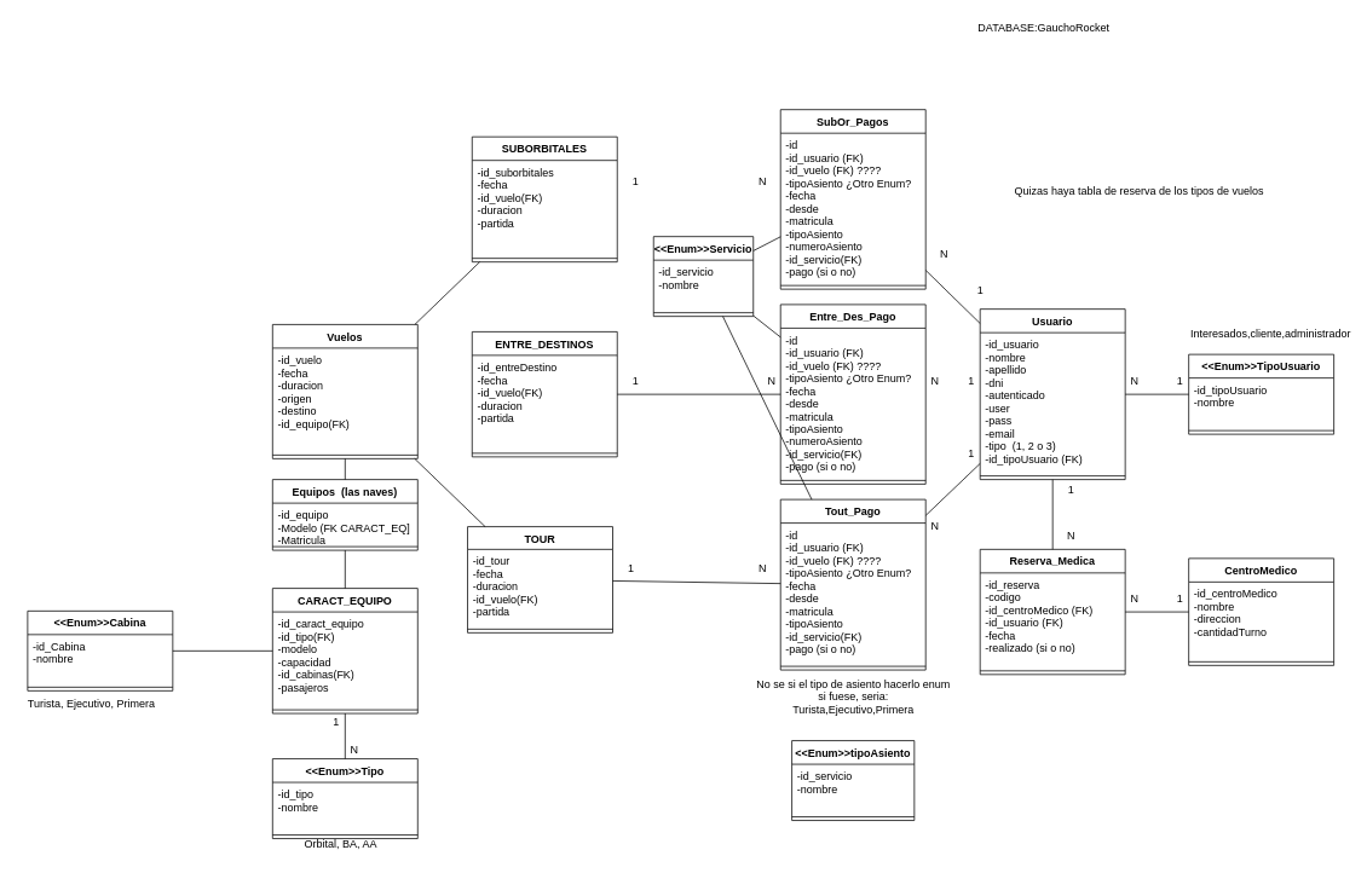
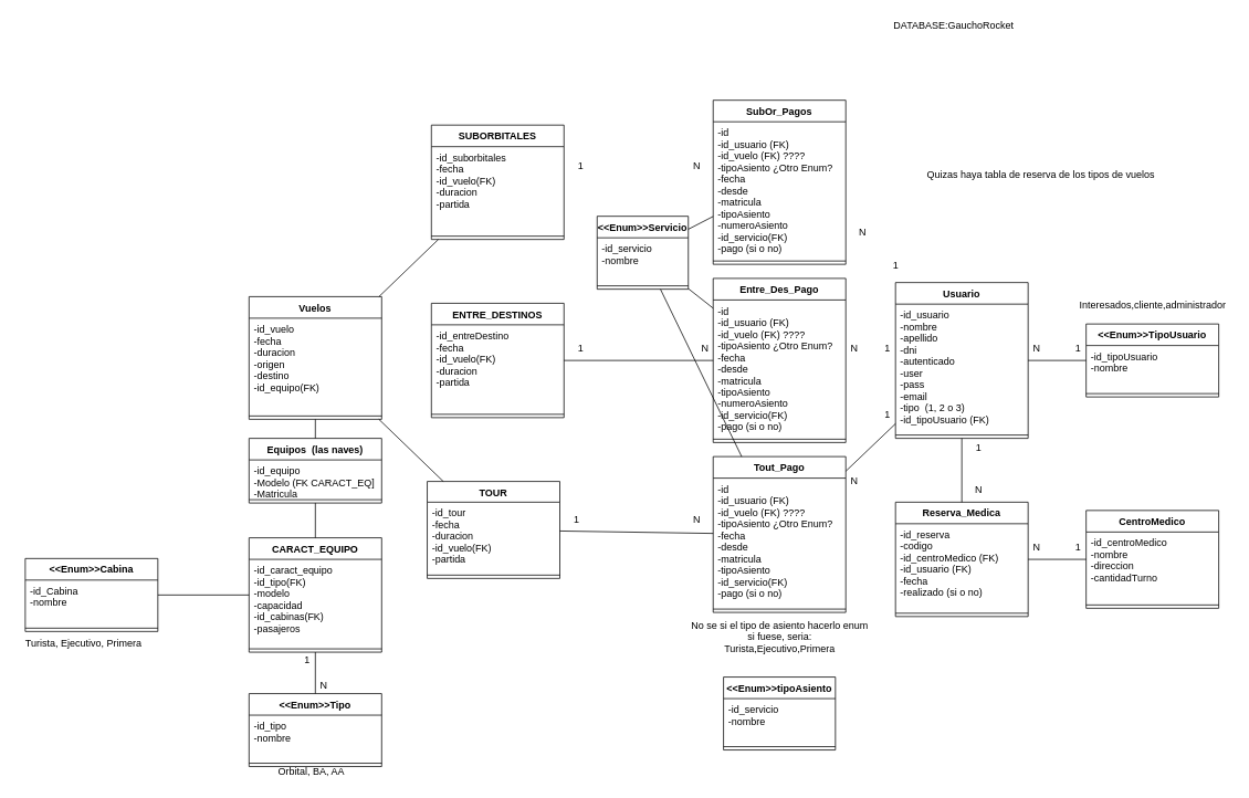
- <mxCell id="40" value="" style="endArrow=none;html=1;rounded=0;" parent="1" source="37" target="6" edge="1"><mxGeometry width="50" height="50" relative="1" as="geometry"><mxPoint x="950" y="590" as="sourcePoint" /><mxPoint x="1000" y="540" as="targetPoint" /></mxGeometry></mxCell>
- <mxCell id="68" value="Interesados,cliente,administrador" style="text;html=1;align=center;verticalAlign=middle;resizable=0;points=[];autosize=1;strokeColor=none;fillColor=none;hachureGap=4;" parent="1" vertex="1"><mxGeometry x="1305" y="357" width="190" height="20" as="geometry" /></mxCell>
+ <mxCell id="68" value="Interesados,cliente,administrador" style="text;html=1;align=center;verticalAlign=middle;resizable=0;points=[];autosize=1;strokeColor=none;fillColor=none;hachureGap=4;" parent="1" vertex="1"><mxGeometry x="1295" y="357" width="190" height="20" as="geometry" /></mxCell>
